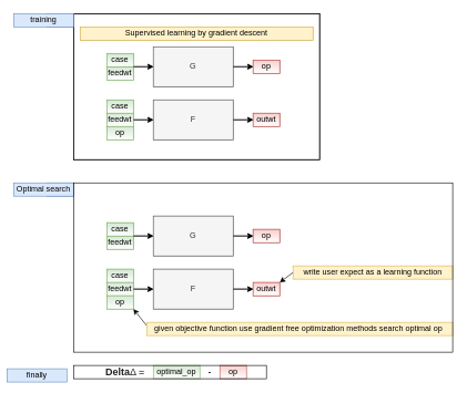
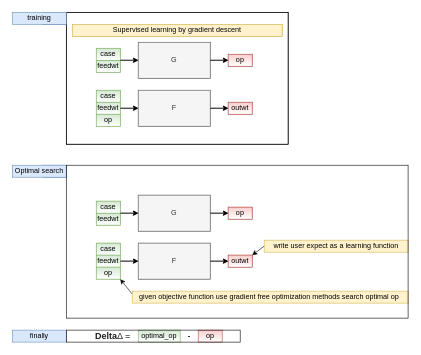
- <mxCell id="72" value="finally" style="text;html=1;strokeColor=#6c8ebf;fillColor=#dae8fc;align=center;verticalAlign=middle;whiteSpace=wrap;rounded=0;" vertex="1" parent="1"><mxGeometry x="10" y="555" width="90" height="20" as="geometry" /></mxCell>
+ <mxCell id="72" value="finally" style="text;html=1;strokeColor=#6c8ebf;fillColor=#dae8fc;align=center;verticalAlign=middle;whiteSpace=wrap;rounded=0;" vertex="1" parent="1"><mxGeometry x="20" y="550" width="90" height="20" as="geometry" /></mxCell>
